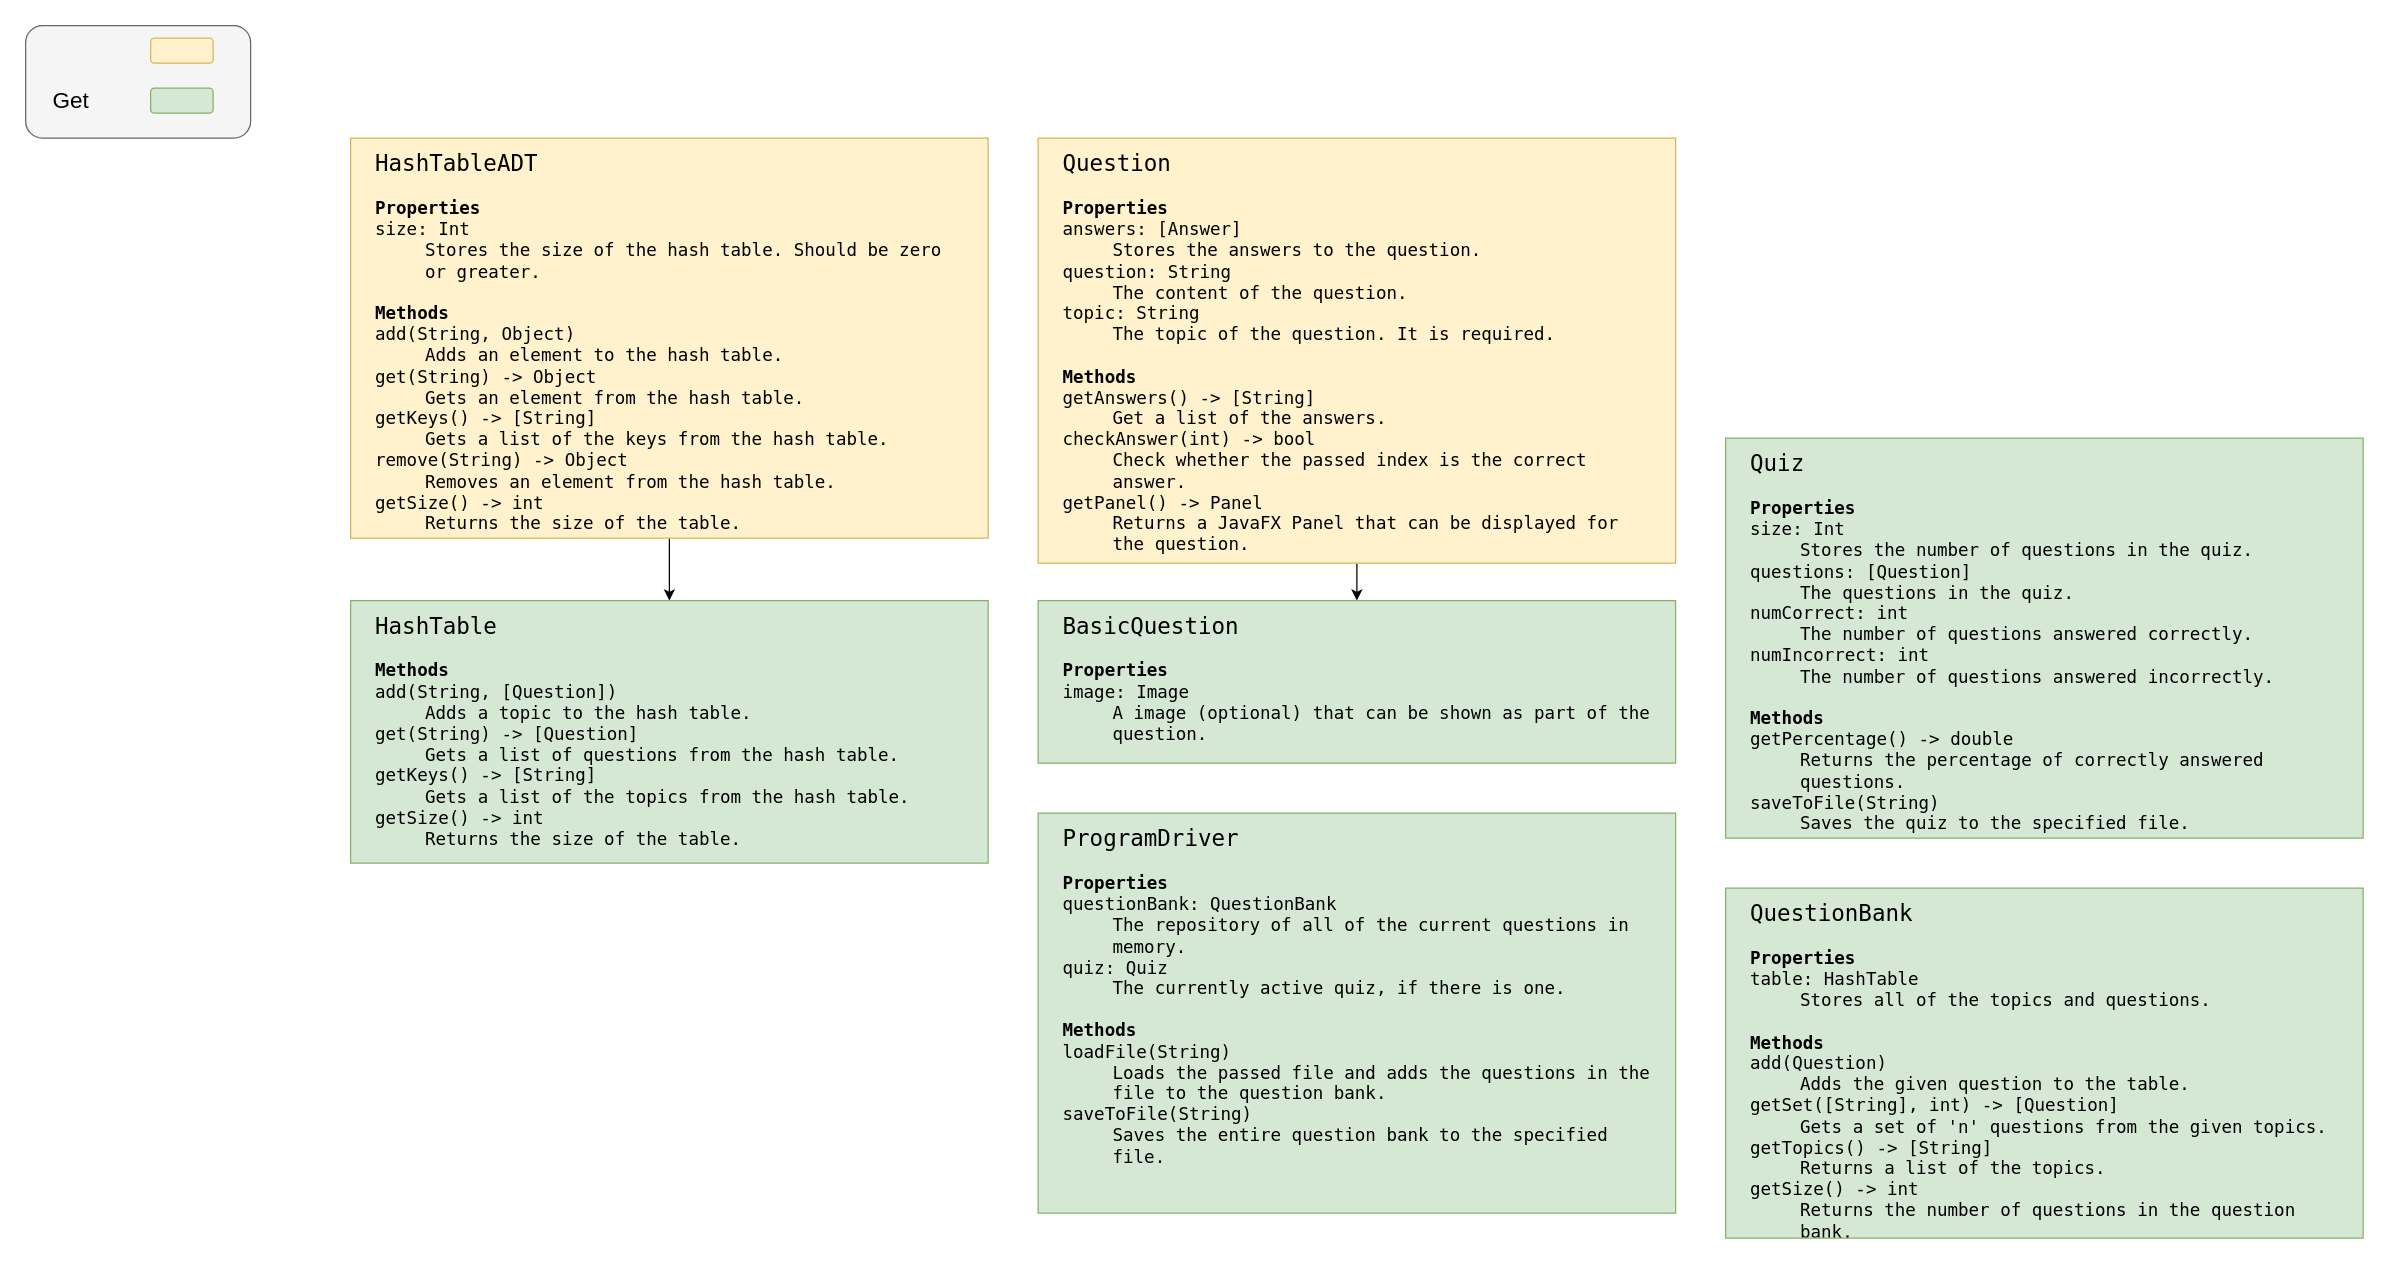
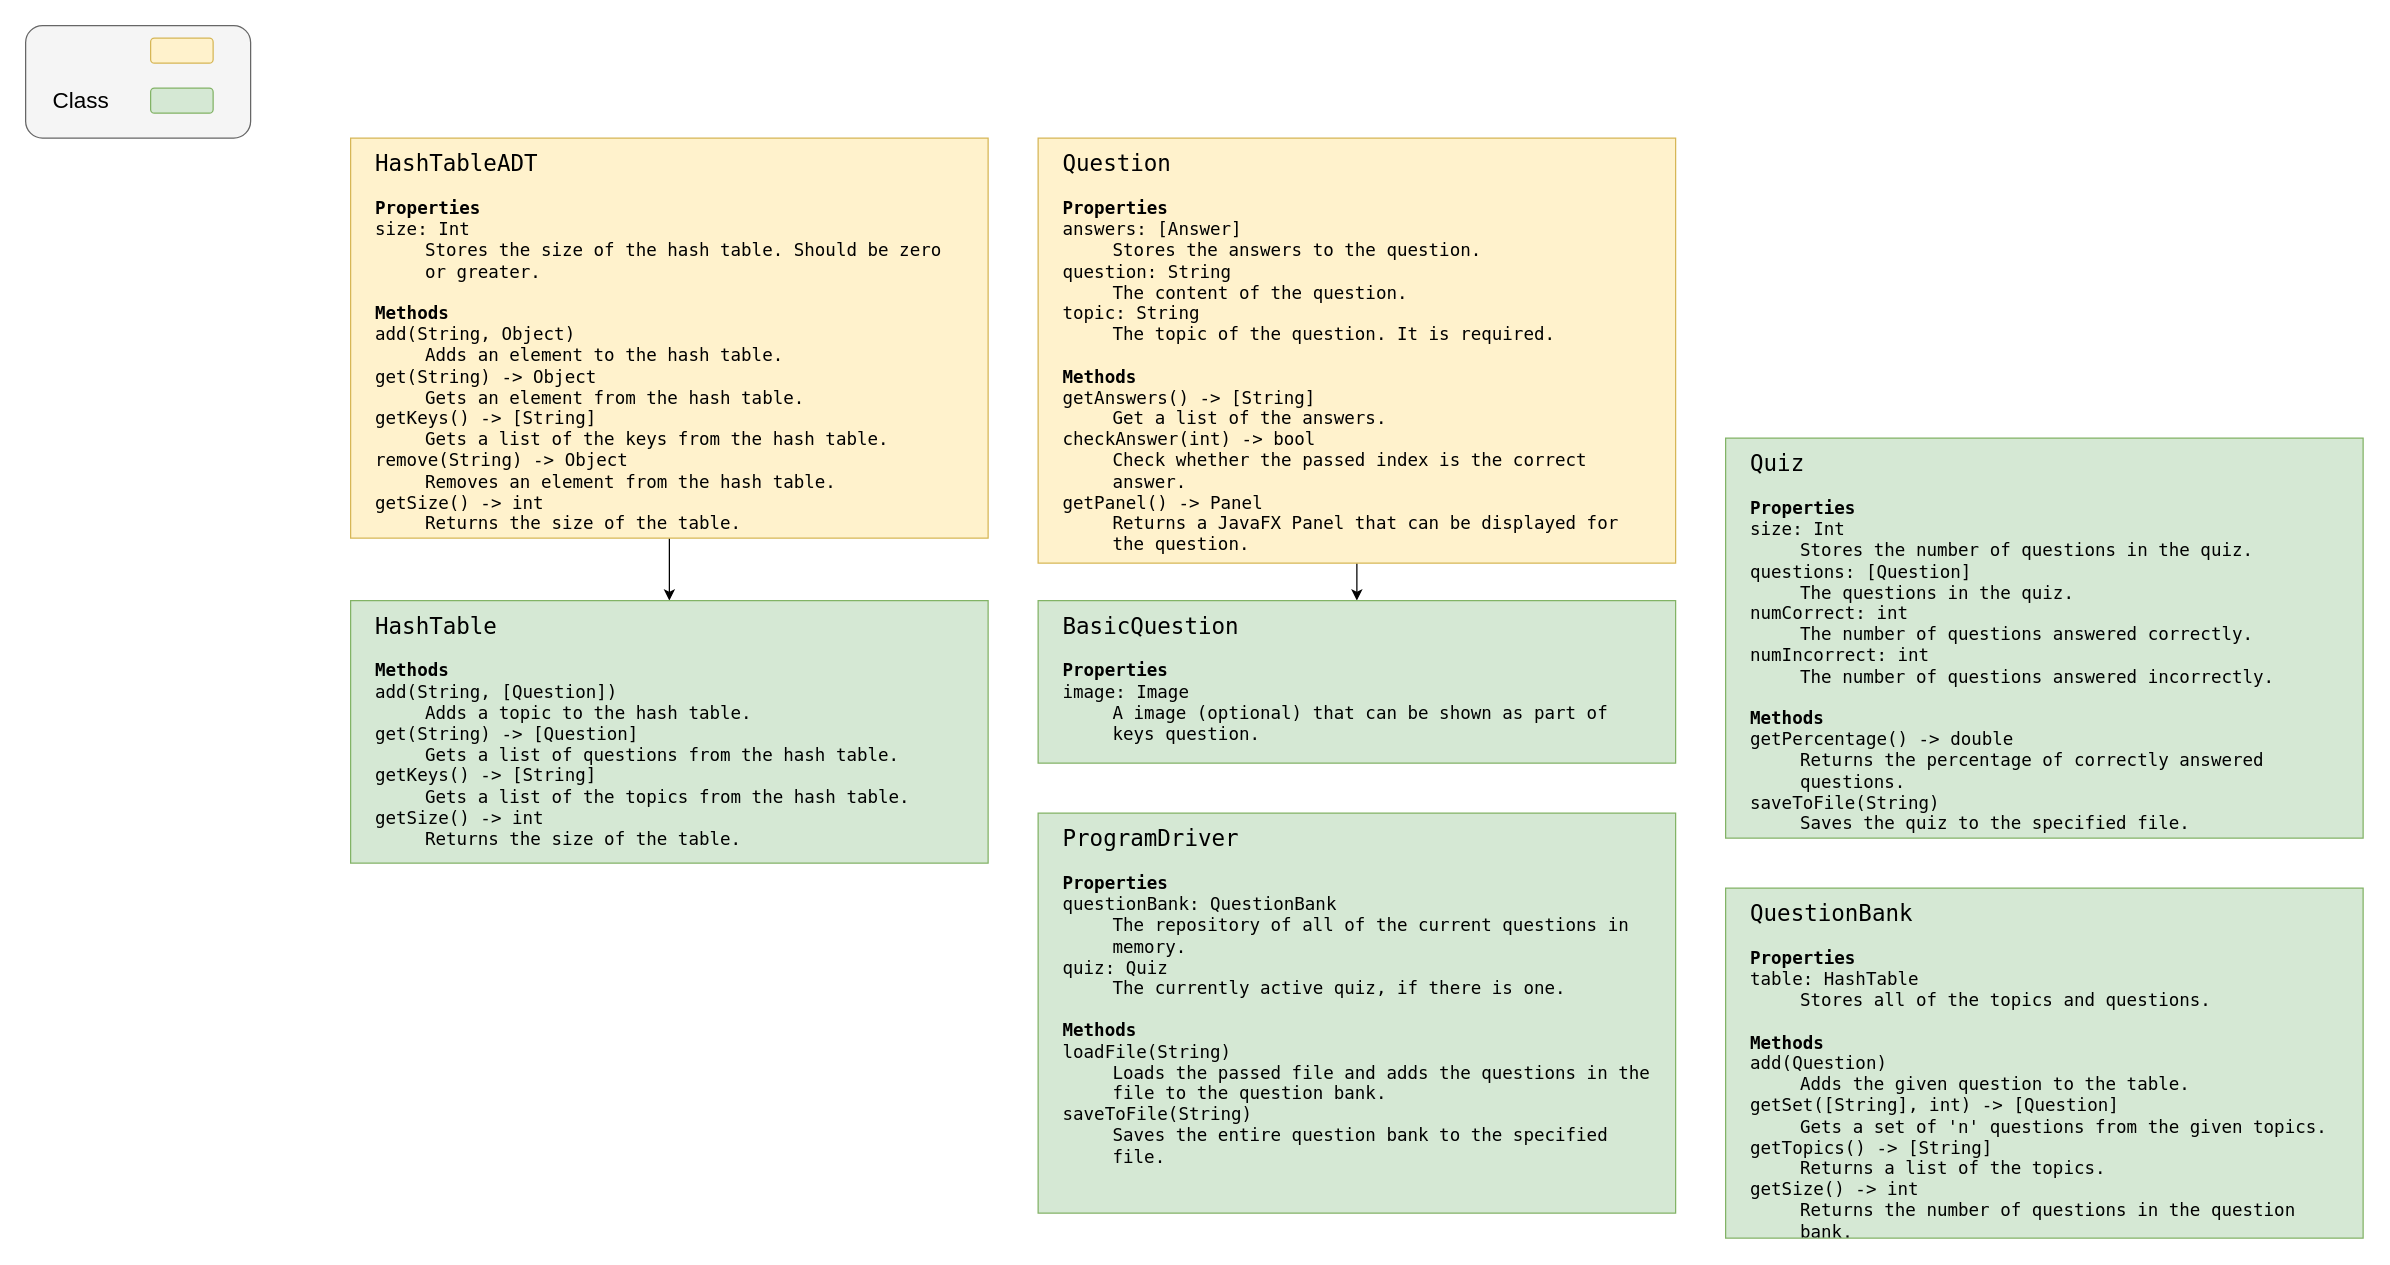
- <mxCell id="3" value="Get" style="text;html=1;strokeColor=none;fillColor=none;align=left;verticalAlign=middle;whiteSpace=wrap;rounded=0;fontSize=18;" parent="1" vertex="1"><mxGeometry x="40" y="70" width="40" height="20" as="geometry" /></mxCell>
+ <mxCell id="3" value="Class" style="text;html=1;strokeColor=none;fillColor=none;align=left;verticalAlign=middle;whiteSpace=wrap;rounded=0;fontSize=18;" parent="1" vertex="1"><mxGeometry x="40" y="70" width="40" height="20" as="geometry" /></mxCell>
- <mxCell id="11" value="&lt;font face=&quot;monospace&quot;&gt;&lt;font style=&quot;font-size: 18px&quot;&gt;BasicQuestion&lt;/font&gt;&lt;br style=&quot;font-size: 14px&quot;&gt;&lt;b style=&quot;font-size: 14px&quot;&gt;&lt;br&gt;Properties&lt;br style=&quot;font-size: 14px&quot;&gt;&lt;/b&gt;image: Image&lt;br&gt;&lt;blockquote style=&quot;margin: 0 0 0 40px ; border: none ; padding: 0px&quot;&gt;&lt;font face=&quot;monospace&quot;&gt;A image (optional) that can be shown as part of the question.&lt;/font&gt;&lt;/blockquote&gt;&lt;/font&gt;&lt;font face=&quot;monospace&quot; style=&quot;font-size: 14px&quot;&gt;&lt;b style=&quot;font-size: 14px&quot;&gt;&lt;br&gt;&lt;/b&gt;&lt;/font&gt;" style="text;html=1;strokeColor=#82b366;fillColor=#d5e8d4;spacing=5;spacingTop=0;whiteSpace=wrap;overflow=hidden;rounded=0;fontSize=14;align=left;spacingLeft=15;spacingRight=15;" vertex="1" parent="1"><mxGeometry x="830" y="480" width="510" height="130" as="geometry" /></mxCell>
+ <mxCell id="11" value="&lt;font face=&quot;monospace&quot;&gt;&lt;font style=&quot;font-size: 18px&quot;&gt;BasicQuestion&lt;/font&gt;&lt;br style=&quot;font-size: 14px&quot;&gt;&lt;b style=&quot;font-size: 14px&quot;&gt;&lt;br&gt;Properties&lt;br style=&quot;font-size: 14px&quot;&gt;&lt;/b&gt;image: Image&lt;br&gt;&lt;blockquote style=&quot;margin: 0 0 0 40px ; border: none ; padding: 0px&quot;&gt;&lt;font face=&quot;monospace&quot;&gt;A image (optional) that can be shown as part of keys question.&lt;/font&gt;&lt;/blockquote&gt;&lt;/font&gt;&lt;font face=&quot;monospace&quot; style=&quot;font-size: 14px&quot;&gt;&lt;b style=&quot;font-size: 14px&quot;&gt;&lt;br&gt;&lt;/b&gt;&lt;/font&gt;" style="text;html=1;strokeColor=#82b366;fillColor=#d5e8d4;spacing=5;spacingTop=0;whiteSpace=wrap;overflow=hidden;rounded=0;fontSize=14;align=left;spacingLeft=15;spacingRight=15;" vertex="1" parent="1"><mxGeometry x="830" y="480" width="510" height="130" as="geometry" /></mxCell>
